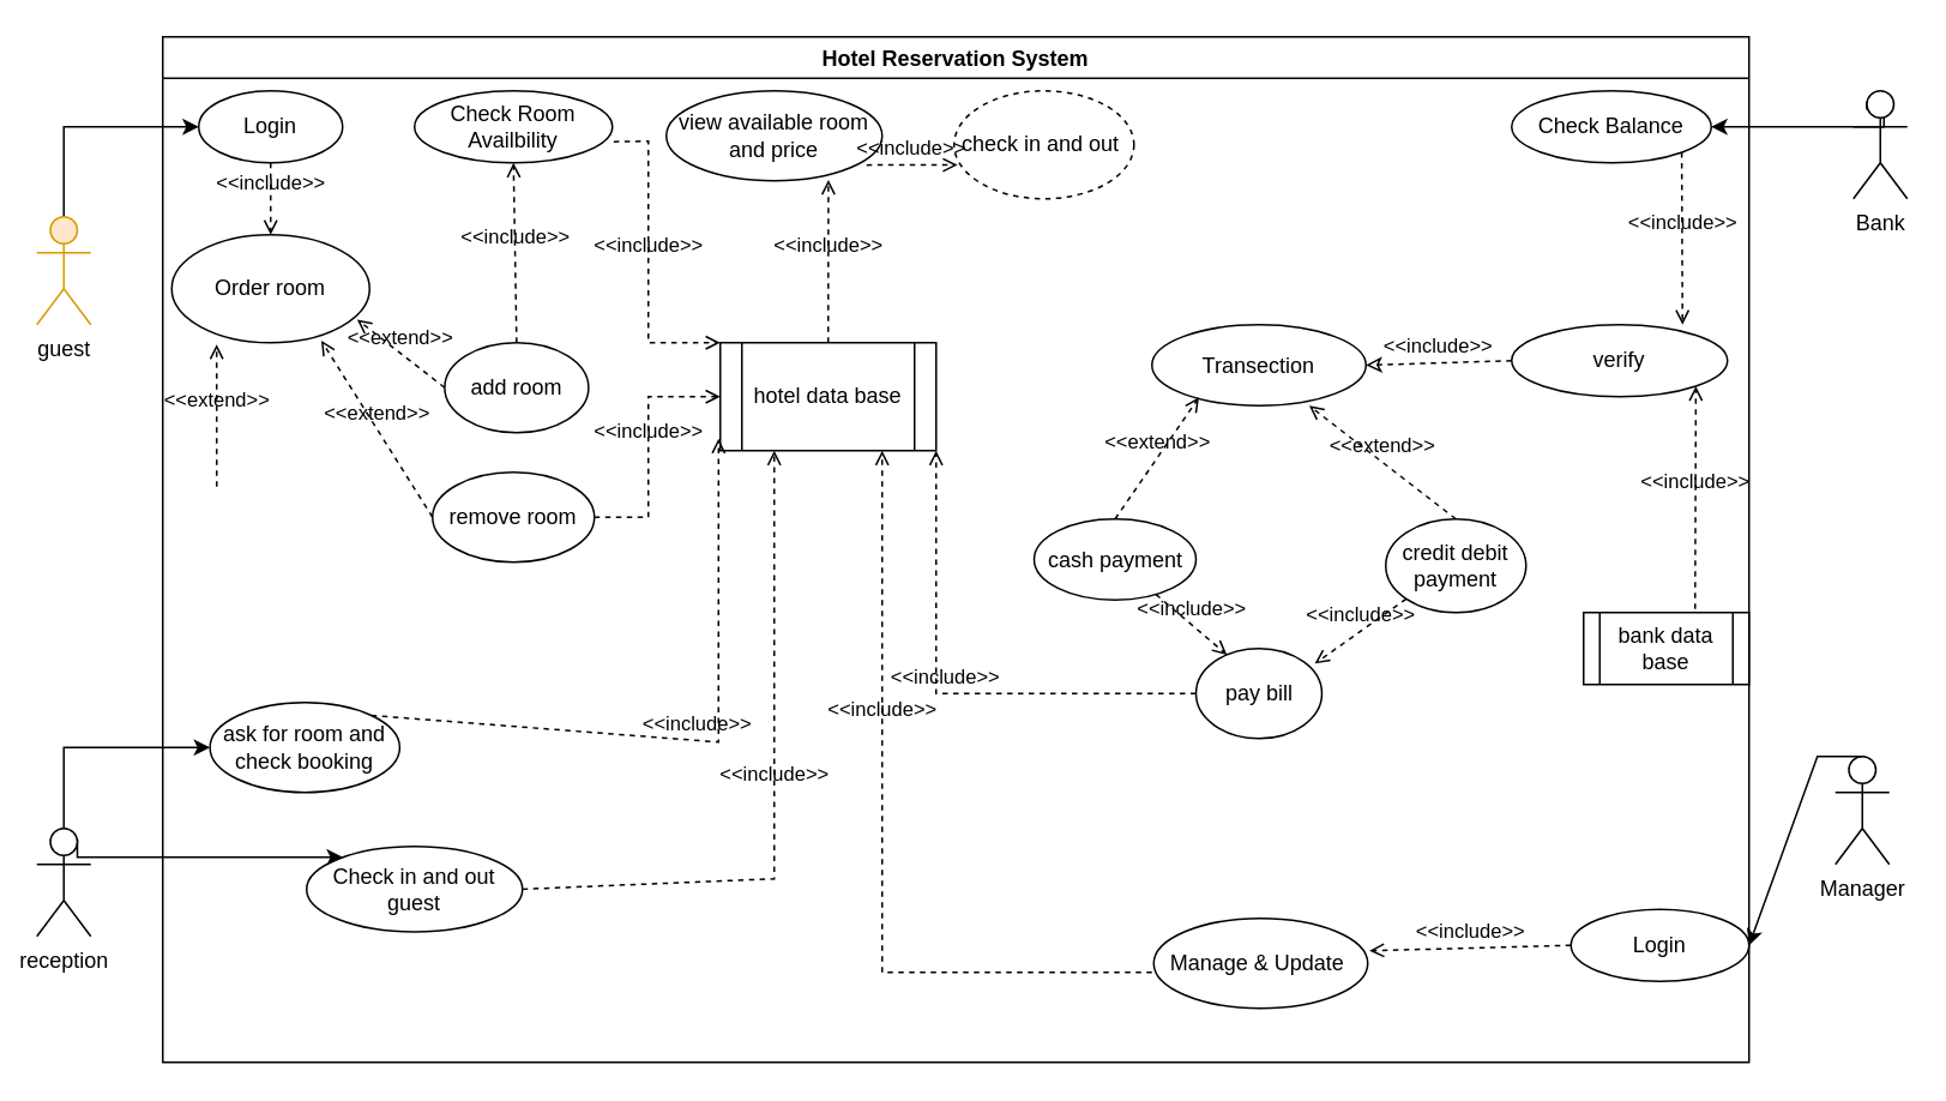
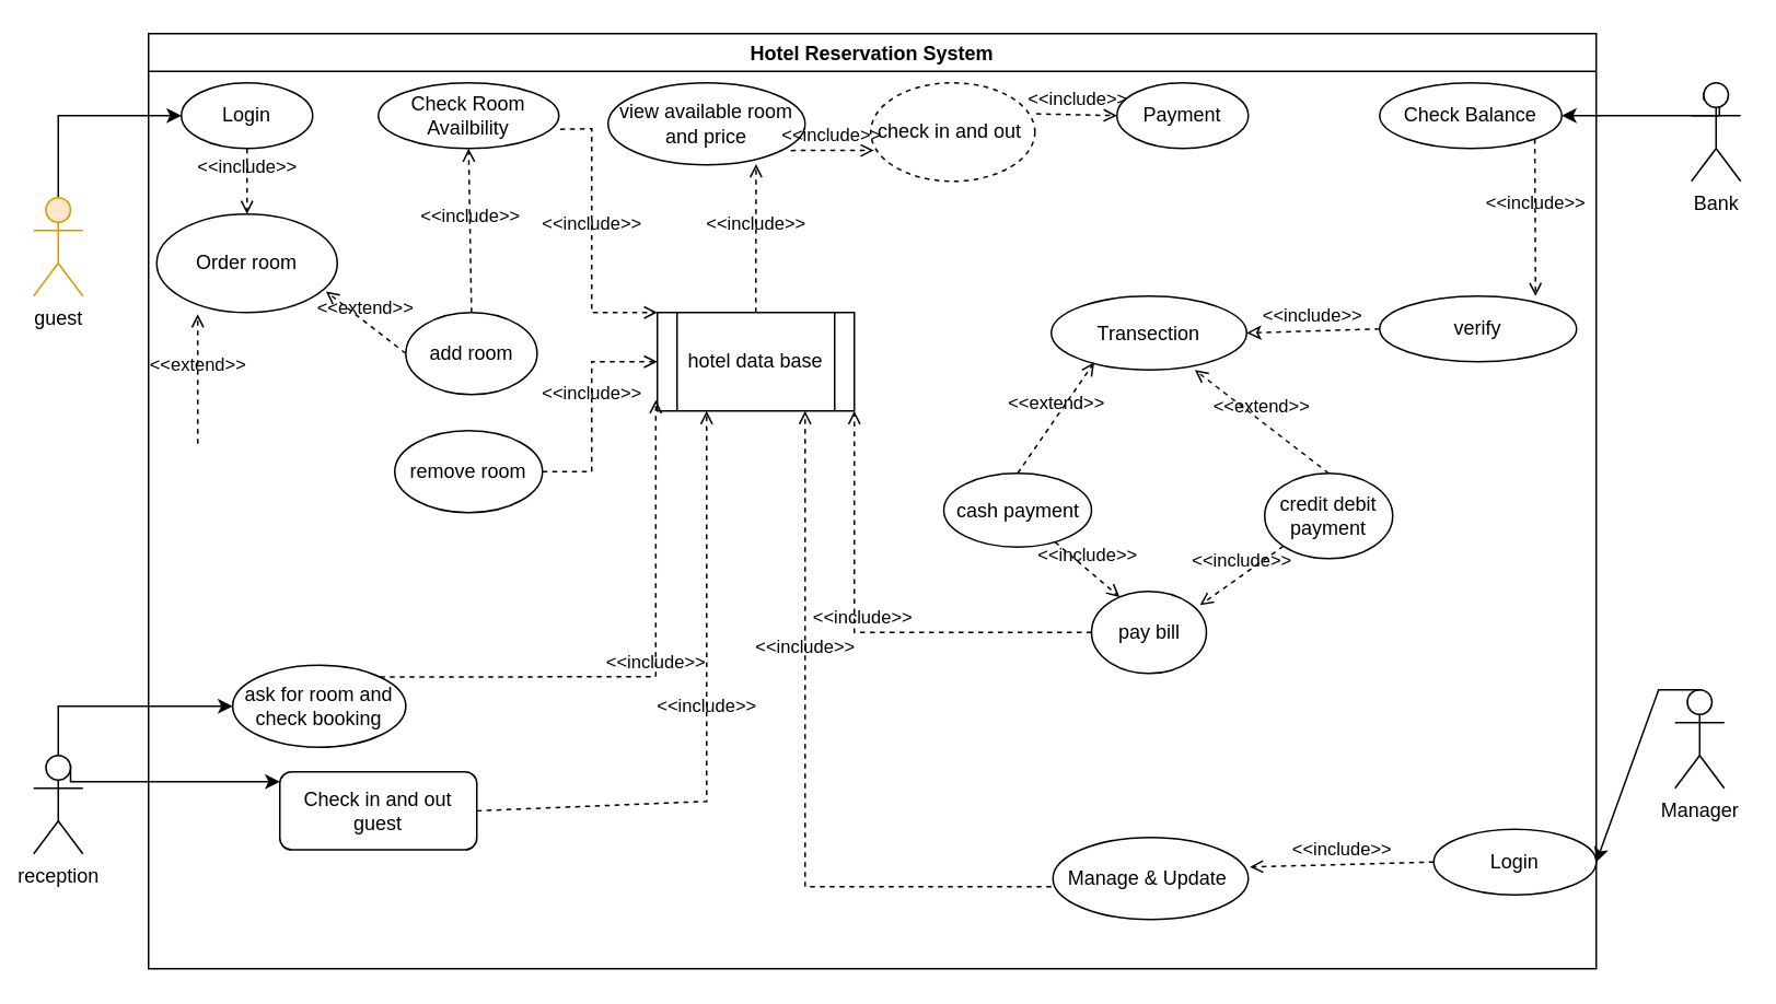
+ <mxCell id="33" value="&amp;lt;&amp;lt;include&amp;gt;&amp;gt;" style="html=1;verticalAlign=bottom;labelBackgroundColor=none;endArrow=open;endFill=0;dashed=1;rounded=0;exitX=1.008;exitY=0.315;exitDx=0;exitDy=0;entryX=0;entryY=0.5;entryDx=0;entryDy=0;exitPerimeter=0;" parent="4" source="25" target="8" edge="1"><mxGeometry width="160" relative="1" as="geometry"><mxPoint x="518.44" y="141.84" as="sourcePoint" /><mxPoint x="661.47" y="176.551" as="targetPoint" /></mxGeometry></mxCell>
+ <mxCell id="8" value="Payment" style="ellipse;whiteSpace=wrap;html=1;" parent="4" vertex="1"><mxGeometry x="590" y="30" width="80" height="40" as="geometry" /></mxCell>
- <mxCell id="43" value="&amp;lt;&amp;lt;extend&amp;gt;&amp;gt;" style="html=1;verticalAlign=bottom;labelBackgroundColor=none;endArrow=open;endFill=0;dashed=1;rounded=0;entryX=0.756;entryY=0.981;entryDx=0;entryDy=0;exitX=0;exitY=0.5;exitDx=0;exitDy=0;entryPerimeter=0;" parent="4" source="41" target="7" edge="1"><mxGeometry width="160" relative="1" as="geometry"><mxPoint x="30.0" y="236.25" as="sourcePoint" /><mxPoint x="46.039" y="161.175" as="targetPoint" /></mxGeometry></mxCell>
- <mxCell id="20" value="&amp;lt;&amp;lt;include&amp;gt;&amp;gt;" style="html=1;verticalAlign=bottom;labelBackgroundColor=none;endArrow=open;endFill=0;dashed=1;rounded=0;entryX=1;entryY=1;entryDx=0;entryDy=0;exitX=0.674;exitY=-0.05;exitDx=0;exitDy=0;exitPerimeter=0;" parent="4" target="23" edge="1" source="19"><mxGeometry width="160" relative="1" as="geometry"><mxPoint x="852" y="310" as="sourcePoint" /><mxPoint x="862" y="310" as="targetPoint" /></mxGeometry></mxCell>
- <mxCell id="19" value="bank data base" style="shape=process;whiteSpace=wrap;html=1;backgroundOutline=1;" parent="4" vertex="1"><mxGeometry x="790" y="320" width="92" height="40" as="geometry" /></mxCell>
- <mxCell id="11" value="ask for room and check booking" style="ellipse;whiteSpace=wrap;html=1;" parent="4" vertex="1"><mxGeometry x="26.25" y="370" width="105.5" height="50" as="geometry" /></mxCell>
+ <mxCell id="11" value="ask for room and check booking" style="ellipse;whiteSpace=wrap;html=1;" parent="4" vertex="1"><mxGeometry x="51.25" y="385" width="105.5" height="50" as="geometry" /></mxCell>
- <mxCell id="12" value="Check in and out guest" style="ellipse;whiteSpace=wrap;html=1;" parent="4" vertex="1"><mxGeometry x="80" y="450" width="120" height="47.5" as="geometry" /></mxCell>
+ <mxCell id="12" value="Check in and out guest" style="whiteSpace=wrap;html=1;rounded=1;" parent="4" vertex="1"><mxGeometry x="80" y="450" width="120" height="47.5" as="geometry" /></mxCell>
